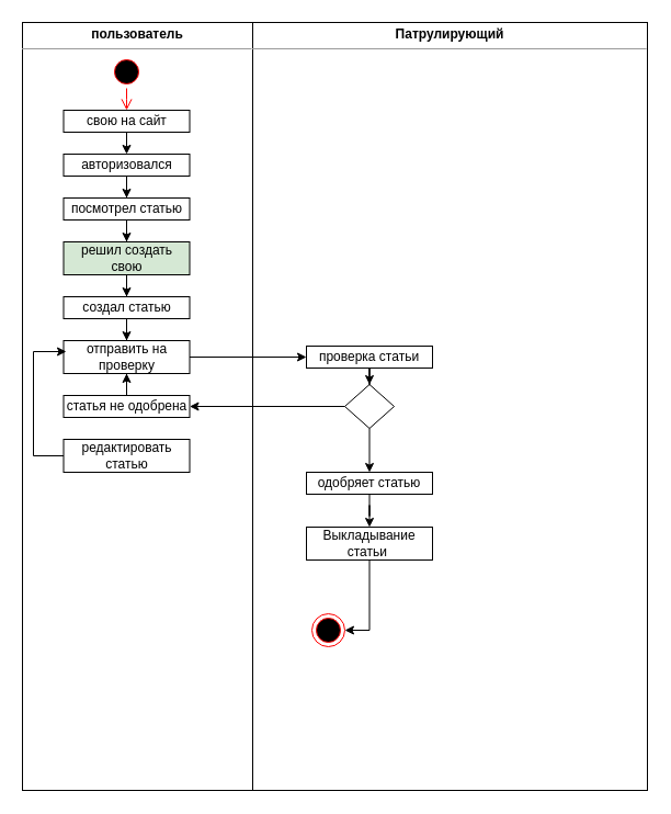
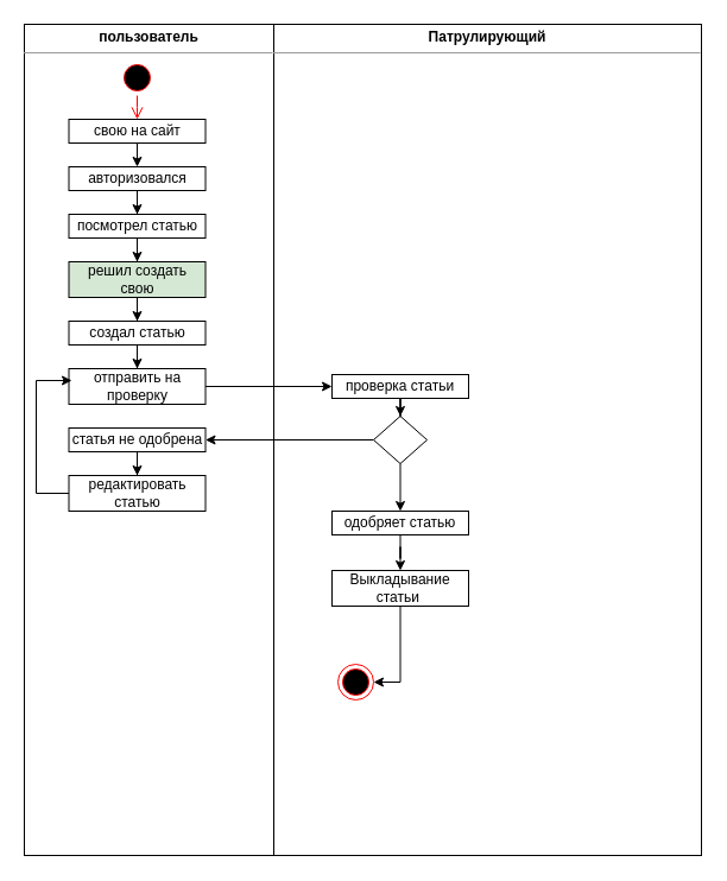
- <mxCell id="25" style="edgeStyle=orthogonalEdgeStyle;rounded=0;orthogonalLoop=1;jettySize=auto;html=1;" parent="1" source="26" target="17" edge="1"><mxGeometry relative="1" as="geometry" /></mxCell>
+ <mxCell id="25" style="edgeStyle=orthogonalEdgeStyle;rounded=0;orthogonalLoop=1;jettySize=auto;html=1;" parent="1" source="26" target="27" edge="1"><mxGeometry relative="1" as="geometry" /></mxCell>
